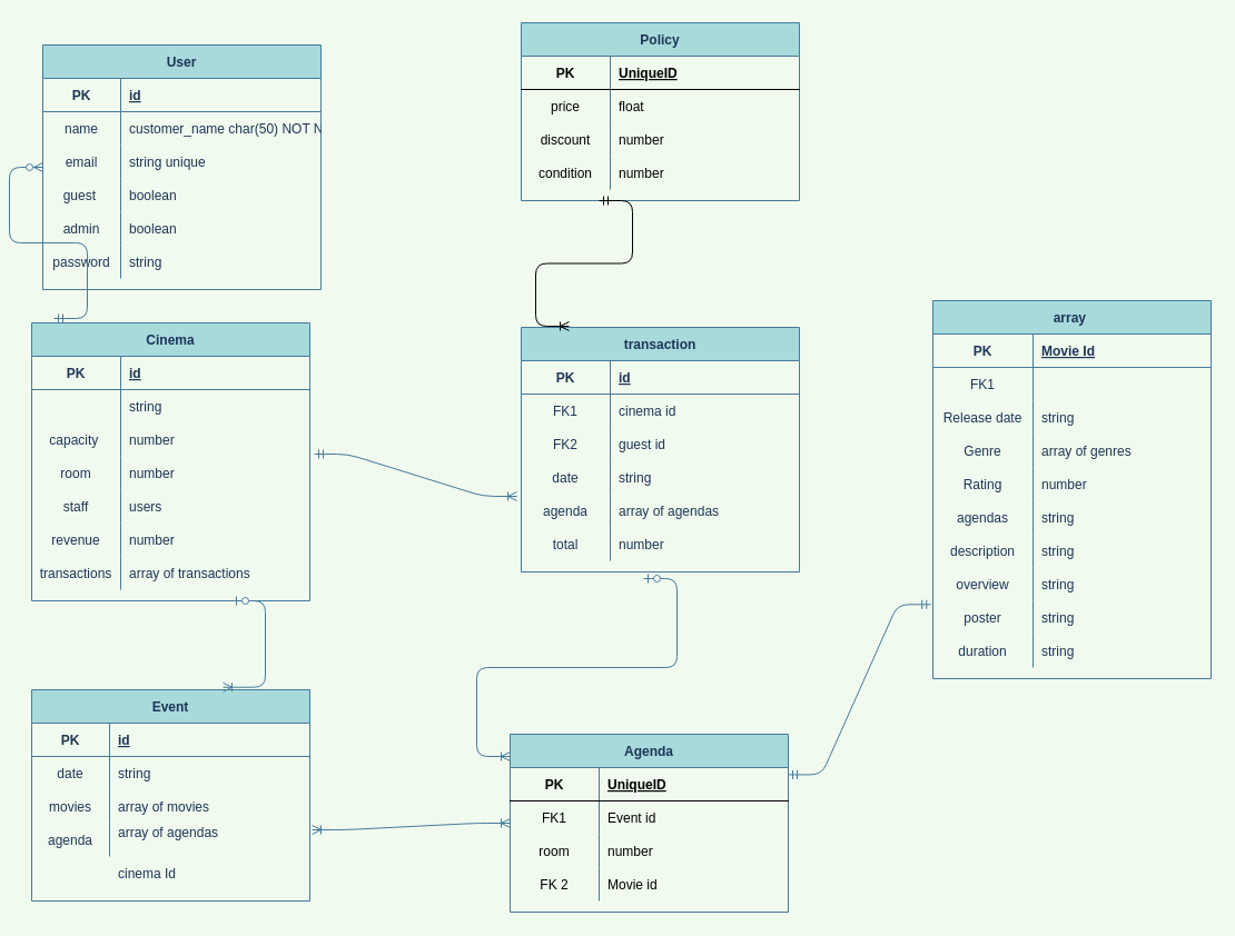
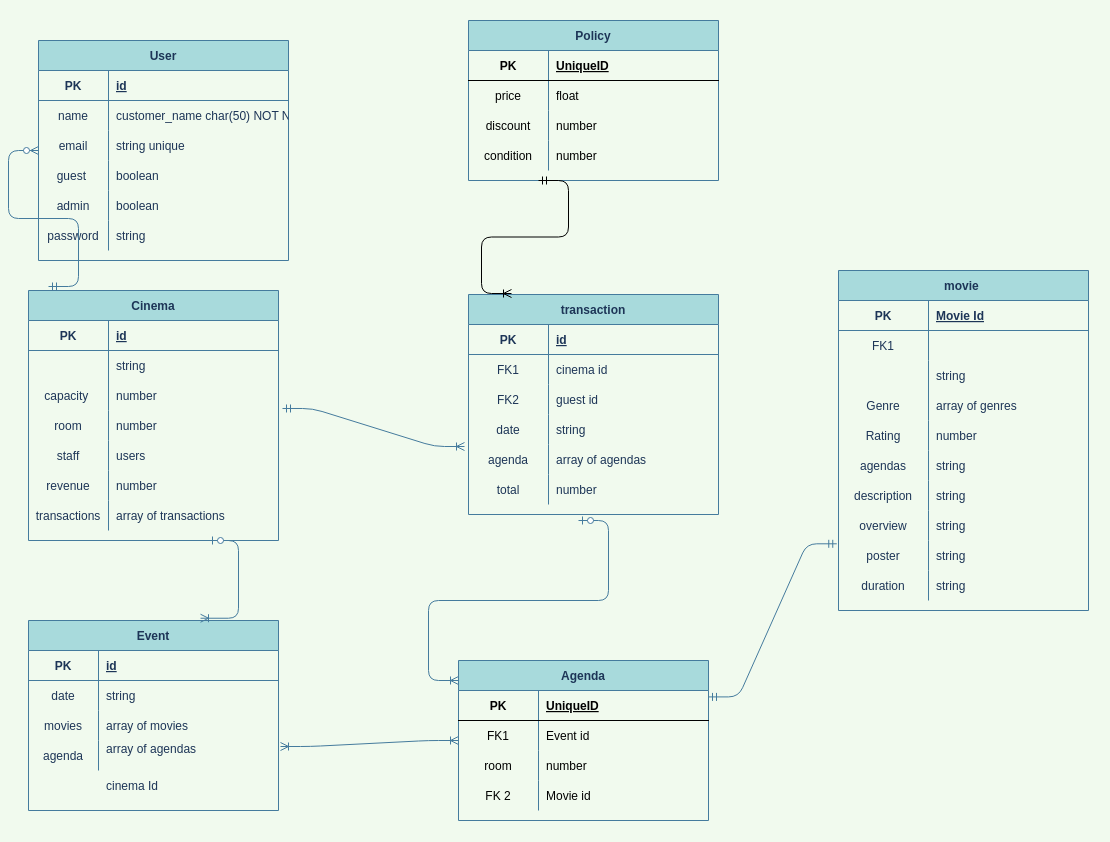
- <mxCell id="2" value="array " style="shape=table;startSize=30;container=1;collapsible=1;childLayout=tableLayout;fixedRows=1;rowLines=0;fontStyle=1;align=center;resizeLast=1;fillColor=#A8DADC;strokeColor=#457B9D;fontColor=#1D3557;" parent="1" vertex="1"><mxGeometry x="830" y="270" width="250" height="340" as="geometry" /></mxCell>
+ <mxCell id="2" value="movie " style="shape=table;startSize=30;container=1;collapsible=1;childLayout=tableLayout;fixedRows=1;rowLines=0;fontStyle=1;align=center;resizeLast=1;fillColor=#A8DADC;strokeColor=#457B9D;fontColor=#1D3557;" parent="1" vertex="1"><mxGeometry x="830" y="270" width="250" height="340" as="geometry" /></mxCell>
- <mxCell id="10" value="Release date" style="shape=partialRectangle;overflow=hidden;connectable=0;fillColor=none;top=0;left=0;bottom=0;right=0;strokeColor=#457B9D;fontColor=#1D3557;" parent="9" vertex="1"><mxGeometry width="90" height="30" as="geometry" /></mxCell>
